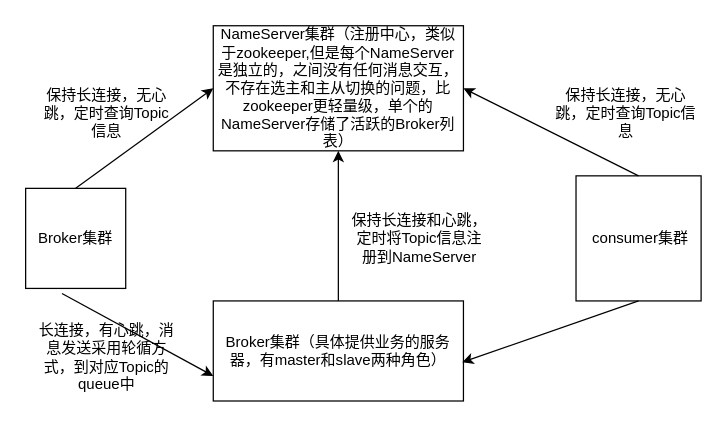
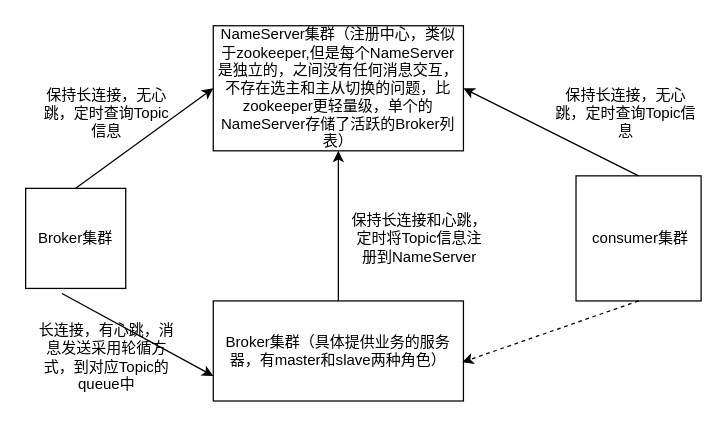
- <mxCell id="14" value="" style="endArrow=classic;html=1;exitX=0.5;exitY=1;exitDx=0;exitDy=0;entryX=0.995;entryY=0.613;entryDx=0;entryDy=0;entryPerimeter=0;" edge="1" parent="1" source="5" target="3"><mxGeometry width="50" height="50" relative="1" as="geometry"><mxPoint x="20" y="390" as="sourcePoint" /><mxPoint x="70" y="340" as="targetPoint" /></mxGeometry></mxCell>
+ <mxCell id="14" value="" style="endArrow=classic;html=1;exitX=0.5;exitY=1;exitDx=0;exitDy=0;entryX=0.995;entryY=0.613;entryDx=0;entryDy=0;entryPerimeter=0;dashed=1;" edge="1" parent="1" source="5" target="3"><mxGeometry width="50" height="50" relative="1" as="geometry"><mxPoint x="20" y="390" as="sourcePoint" /><mxPoint x="70" y="340" as="targetPoint" /></mxGeometry></mxCell>
